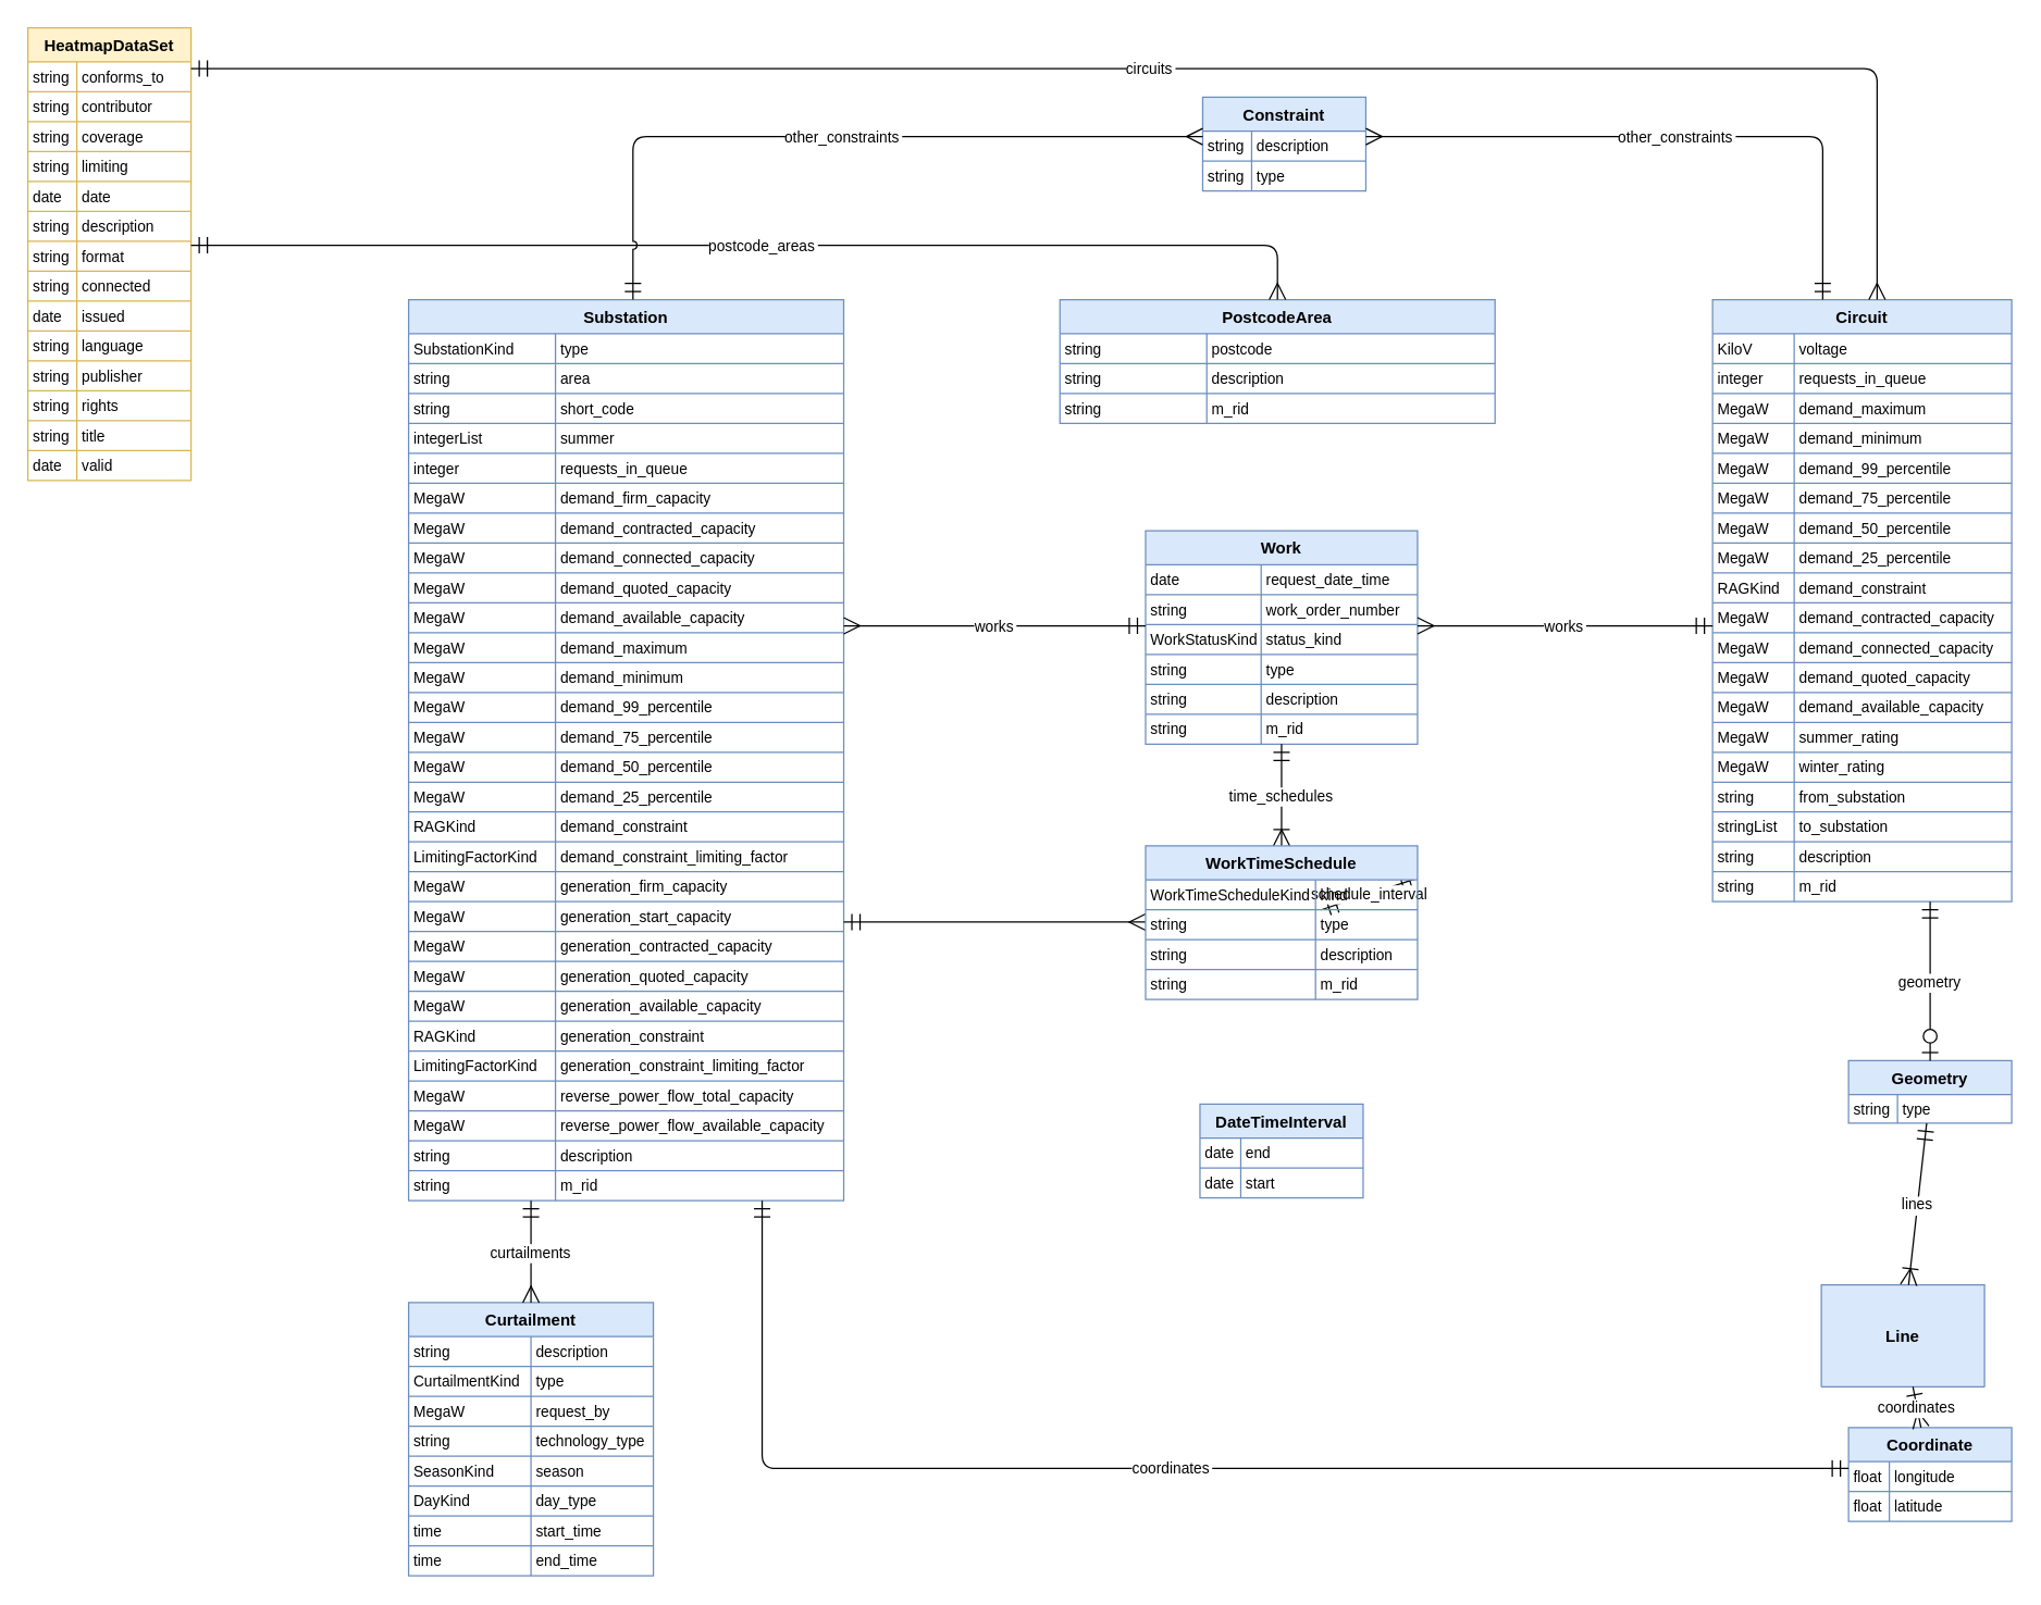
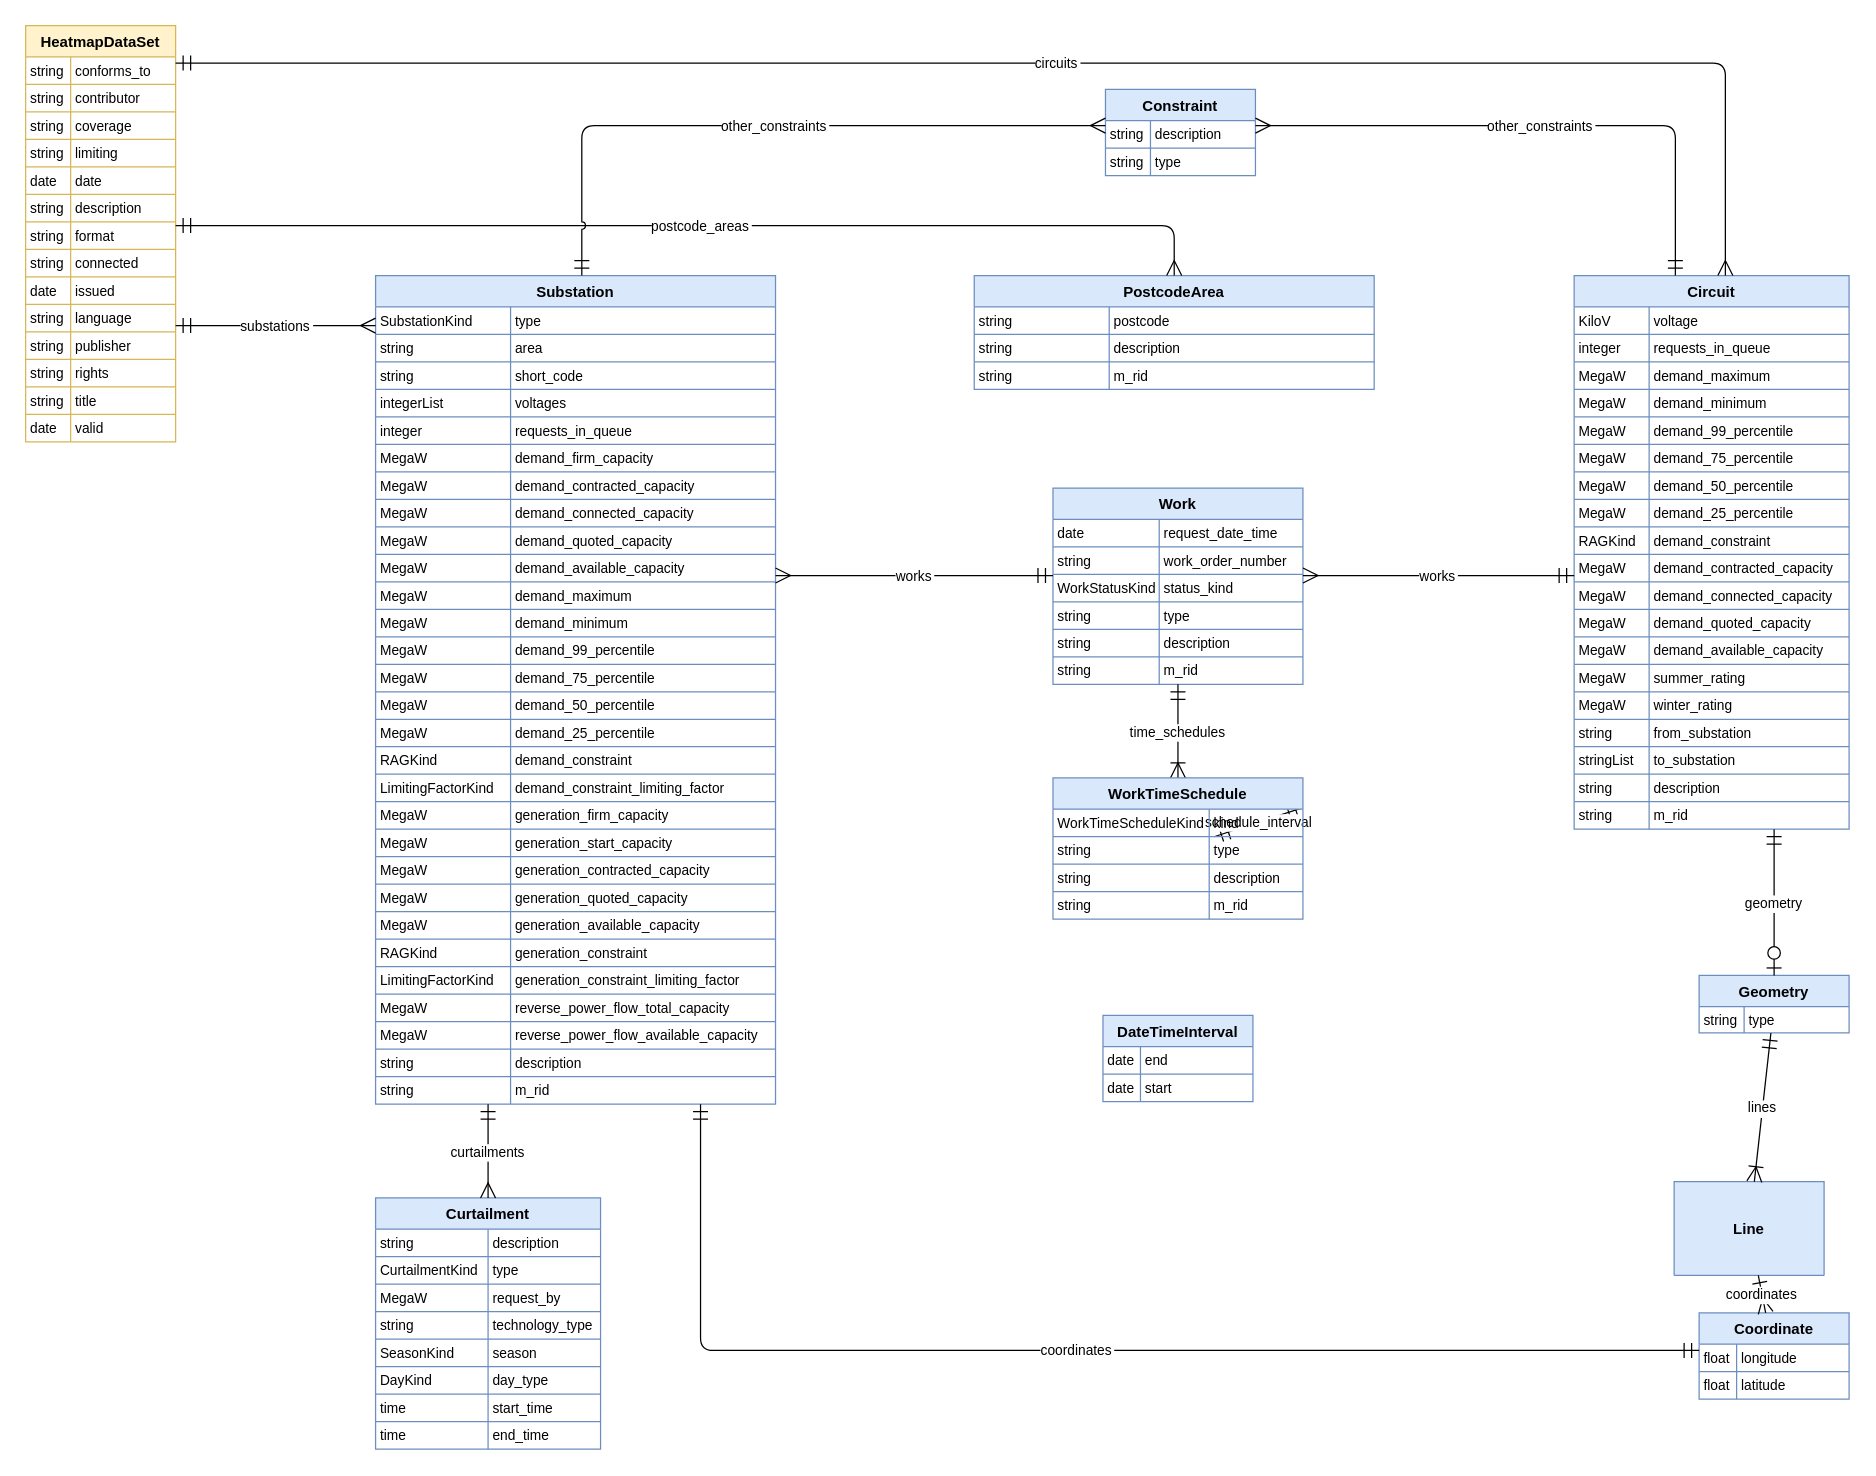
+ <mxCell id="271" value="substations" style="startArrow=ERmandOne;startSize=10;;endArrow=ERmany;endSize=10;;rounded=1;edgeStyle=orthogonalEdgeStyle;jumpStyle=arc;" parent="1" source="2" target="45" edge="1"><mxGeometry relative="1" as="geometry"><Array as="points"><mxPoint x="270" y="260" /><mxPoint x="270" y="260" /></Array></mxGeometry></mxCell>
- <mxCell id="57" value="summer" style="shape=partialRectangle;connectable=0;fillColor=none;top=0;left=0;bottom=0;right=0;align=left;spacingLeft=2;overflow=hidden;fontSize=11;" parent="55" vertex="1"><mxGeometry x="108" width="212" height="22" as="geometry"><mxRectangle width="212" height="22" as="alternateBounds" /></mxGeometry></mxCell>
+ <mxCell id="57" value="voltages" style="shape=partialRectangle;connectable=0;fillColor=none;top=0;left=0;bottom=0;right=0;align=left;spacingLeft=2;overflow=hidden;fontSize=11;" parent="55" vertex="1"><mxGeometry x="108" width="212" height="22" as="geometry"><mxRectangle width="212" height="22" as="alternateBounds" /></mxGeometry></mxCell>
- <mxCell id="285" value="" style="startArrow=ERmandOne;startSize=10;;endArrow=ERmany;endSize=10;;rounded=1;jumpStyle=arc;edgeStyle=orthogonalEdgeStyle;" parent="1" source="45" target="286" edge="1"><mxGeometry relative="1" as="geometry"><Array as="points"><mxPoint x="750" y="678" /><mxPoint x="750" y="678" /></Array><mxPoint x="630" y="591" as="sourcePoint" /><mxPoint x="1514" y="805" as="targetPoint" /></mxGeometry></mxCell>
